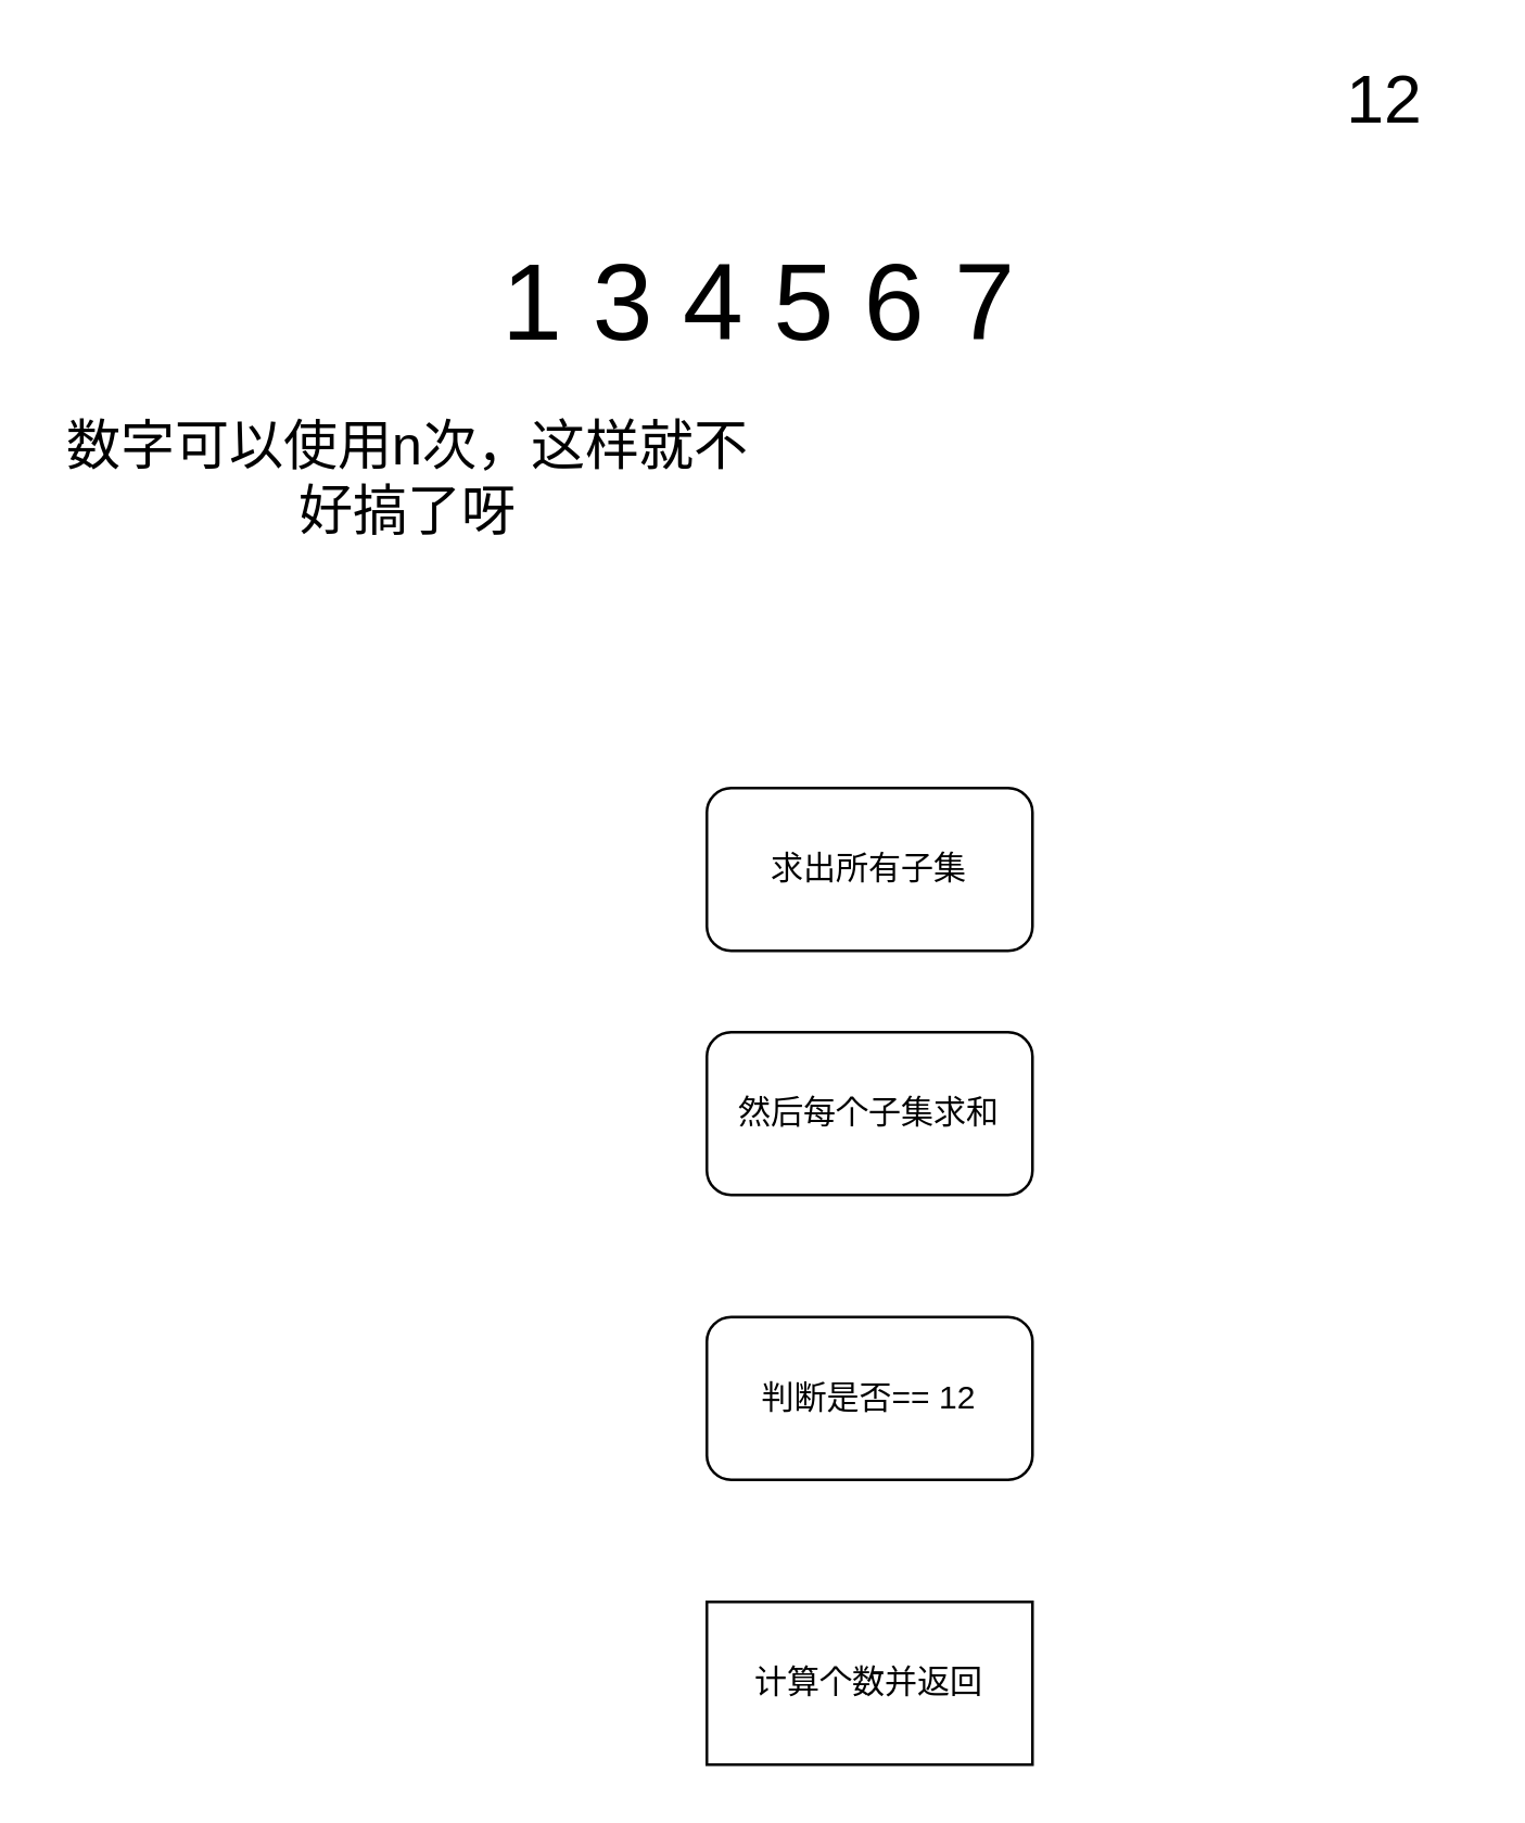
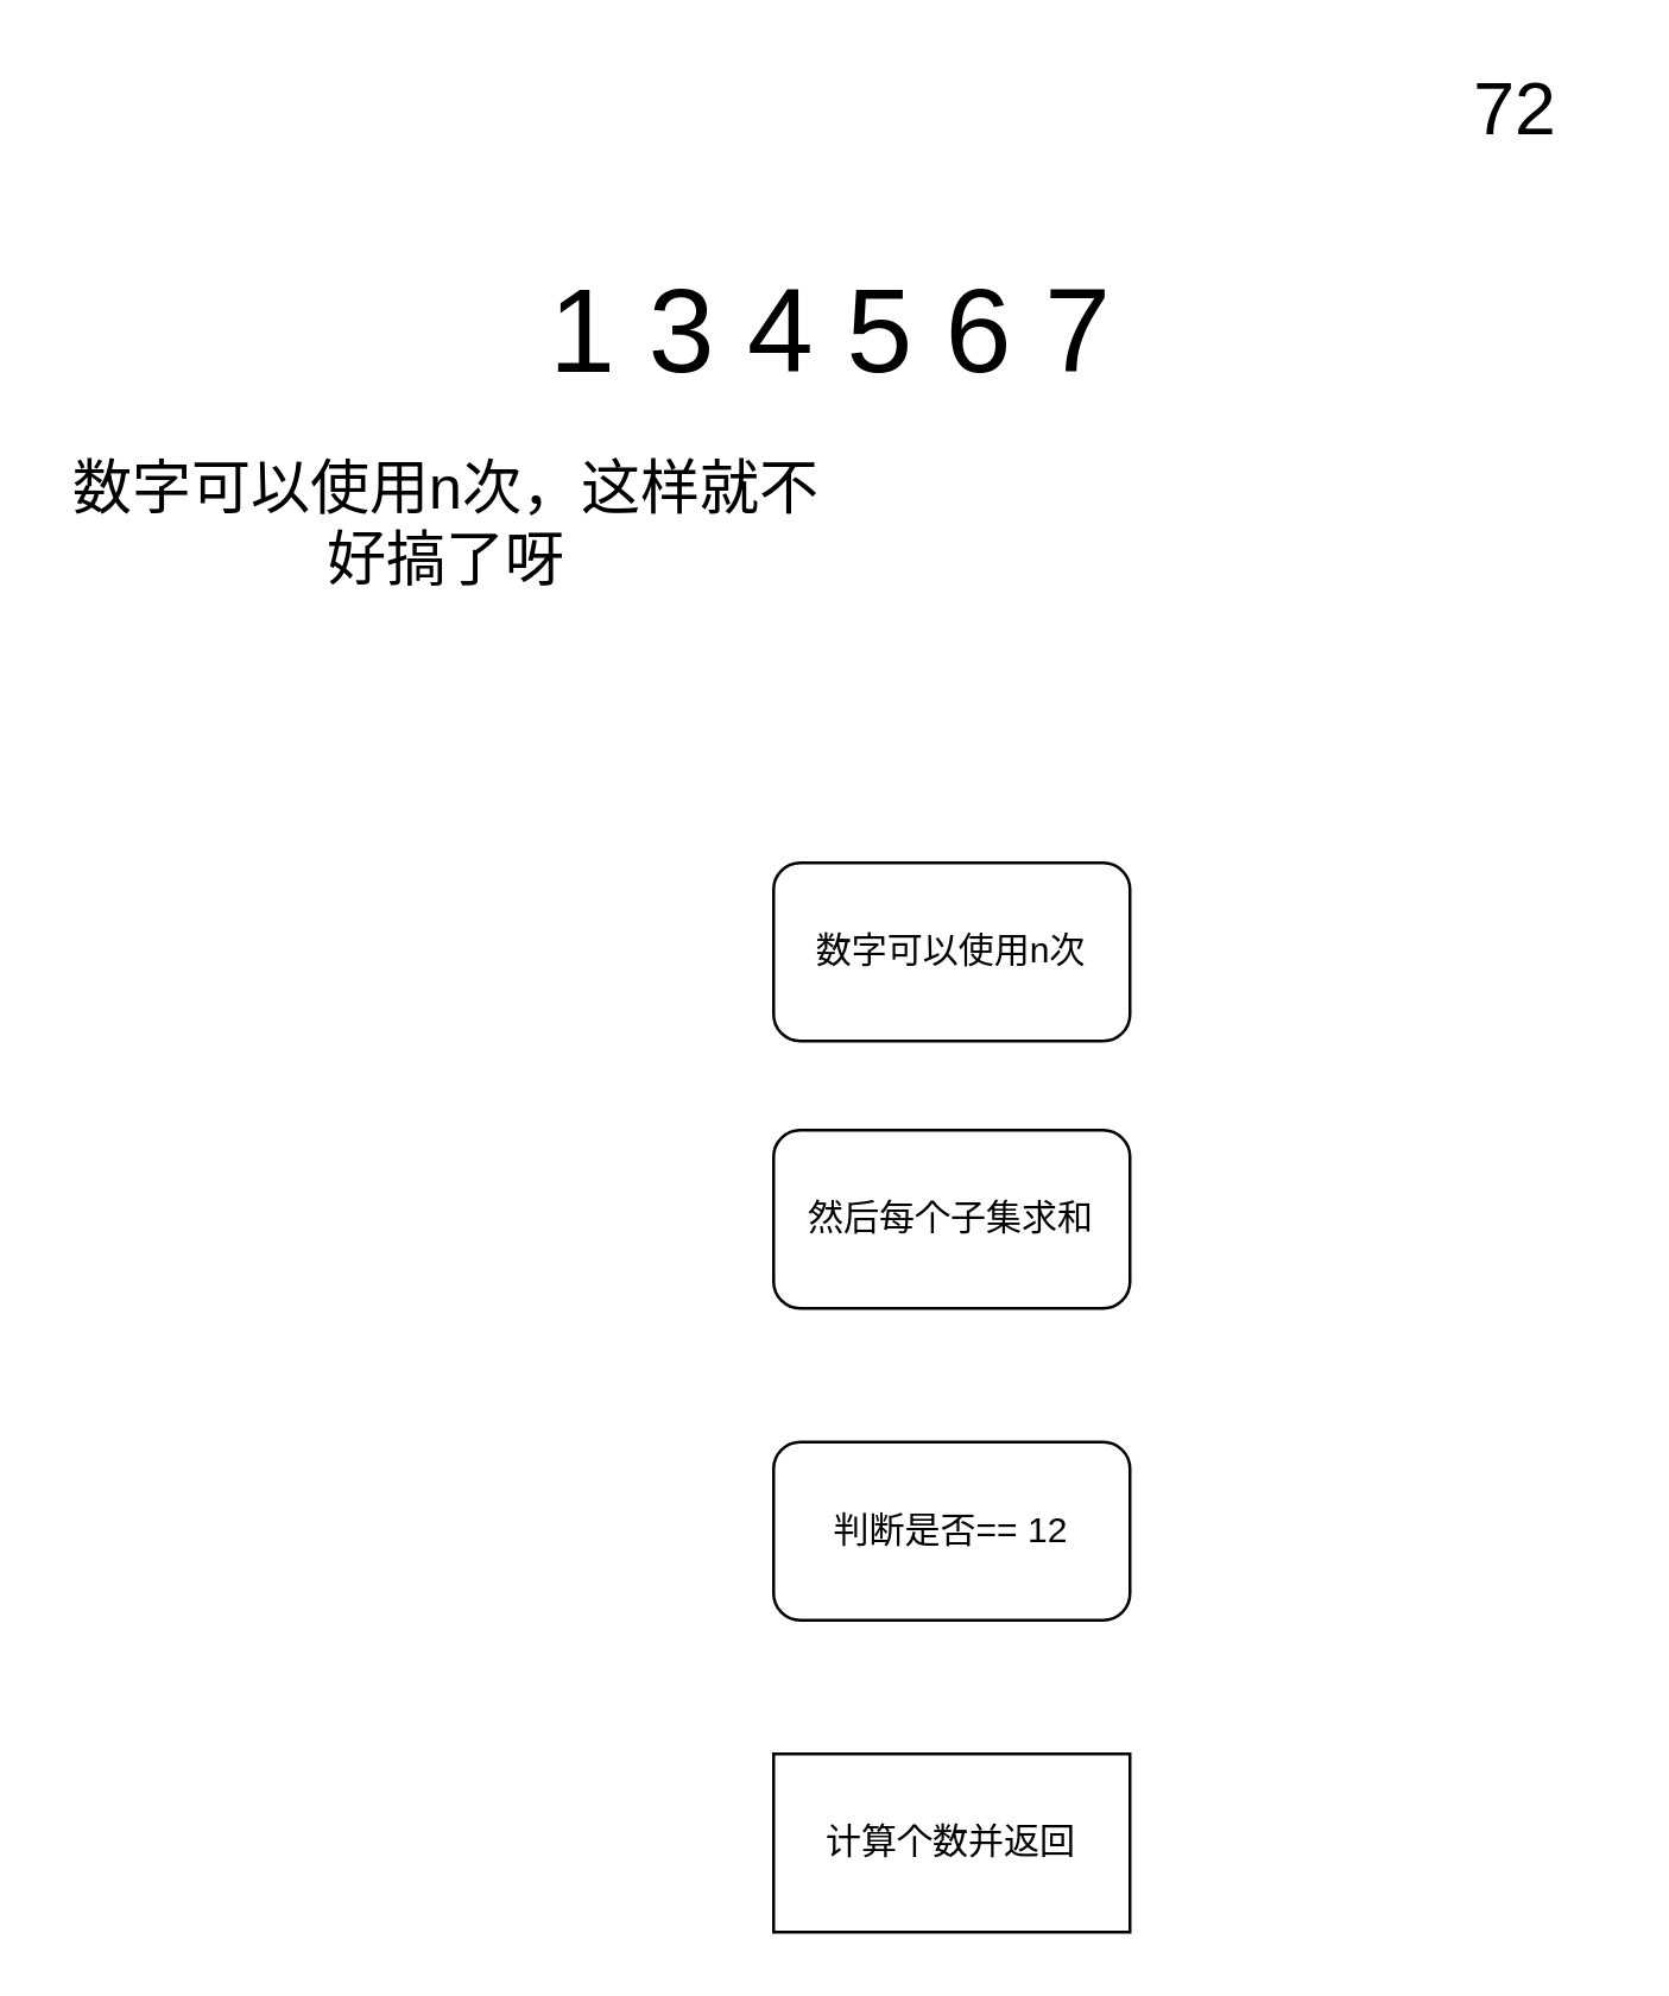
- <mxCell id="3" value="&lt;font style=&quot;font-size: 25px;&quot;&gt;12&lt;/font&gt;" style="text;html=1;strokeColor=none;fillColor=none;align=center;verticalAlign=middle;whiteSpace=wrap;rounded=0;" vertex="1" parent="1"><mxGeometry x="480" y="20" width="60" height="30" as="geometry" /></mxCell>
+ <mxCell id="3" value="&lt;font style=&quot;font-size: 25px;&quot;&gt;72&lt;/font&gt;" style="text;html=1;strokeColor=none;fillColor=none;align=center;verticalAlign=middle;whiteSpace=wrap;rounded=0;" vertex="1" parent="1"><mxGeometry x="480" y="20" width="60" height="30" as="geometry" /></mxCell>
- <mxCell id="4" value="求出所有子集" style="rounded=1;whiteSpace=wrap;html=1;" vertex="1" parent="1"><mxGeometry x="260" y="290" width="120" height="60" as="geometry" /></mxCell>
+ <mxCell id="4" value="数字可以使用n次" style="rounded=1;whiteSpace=wrap;html=1;" vertex="1" parent="1"><mxGeometry x="260" y="290" width="120" height="60" as="geometry" /></mxCell>
